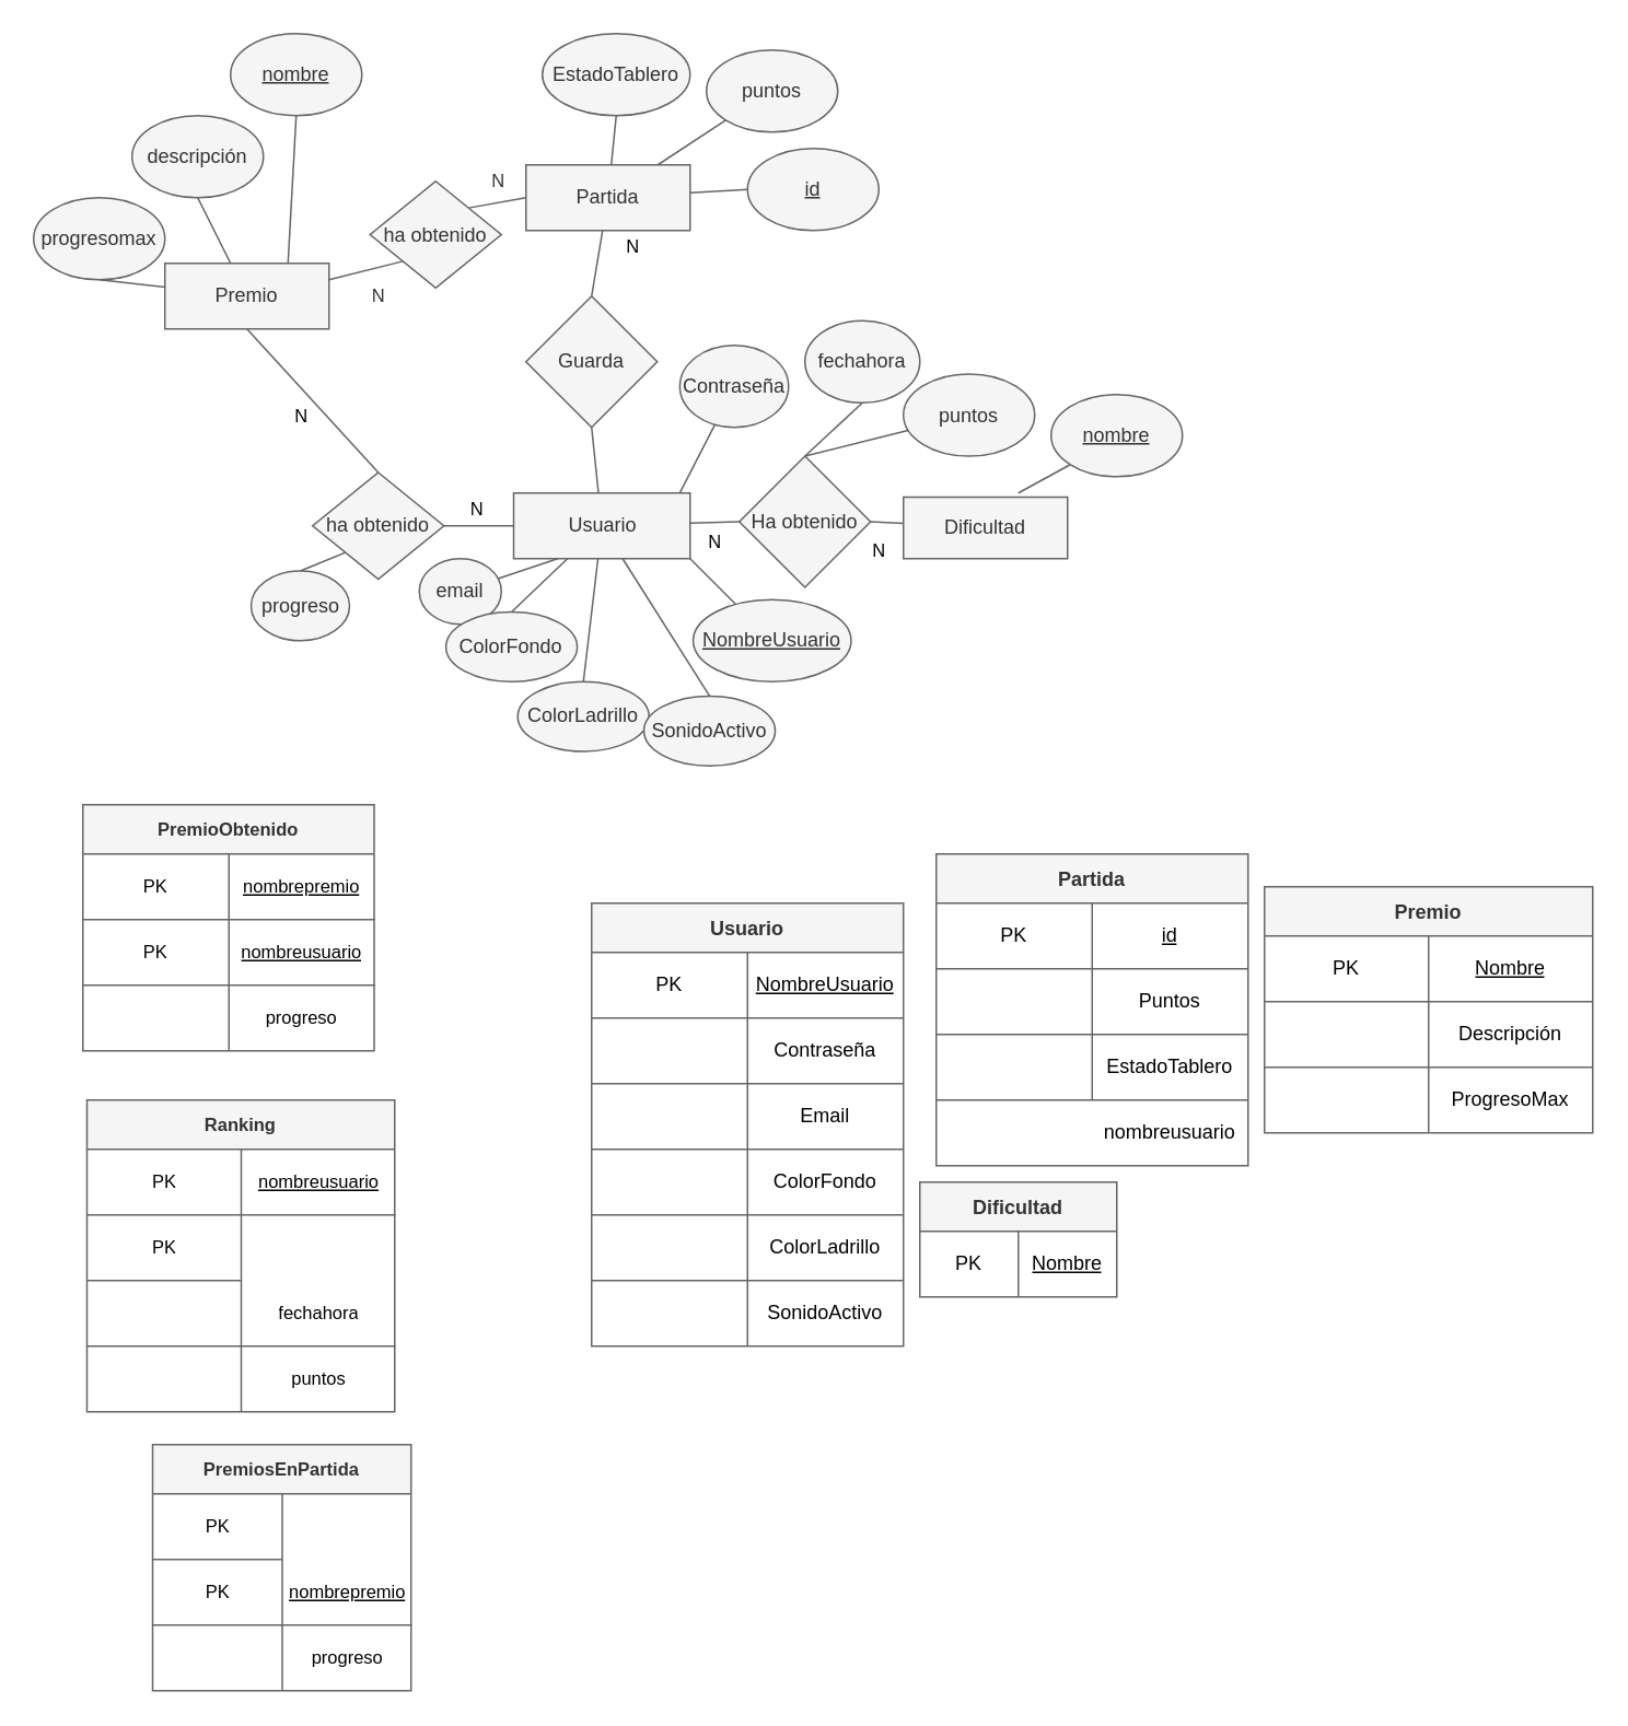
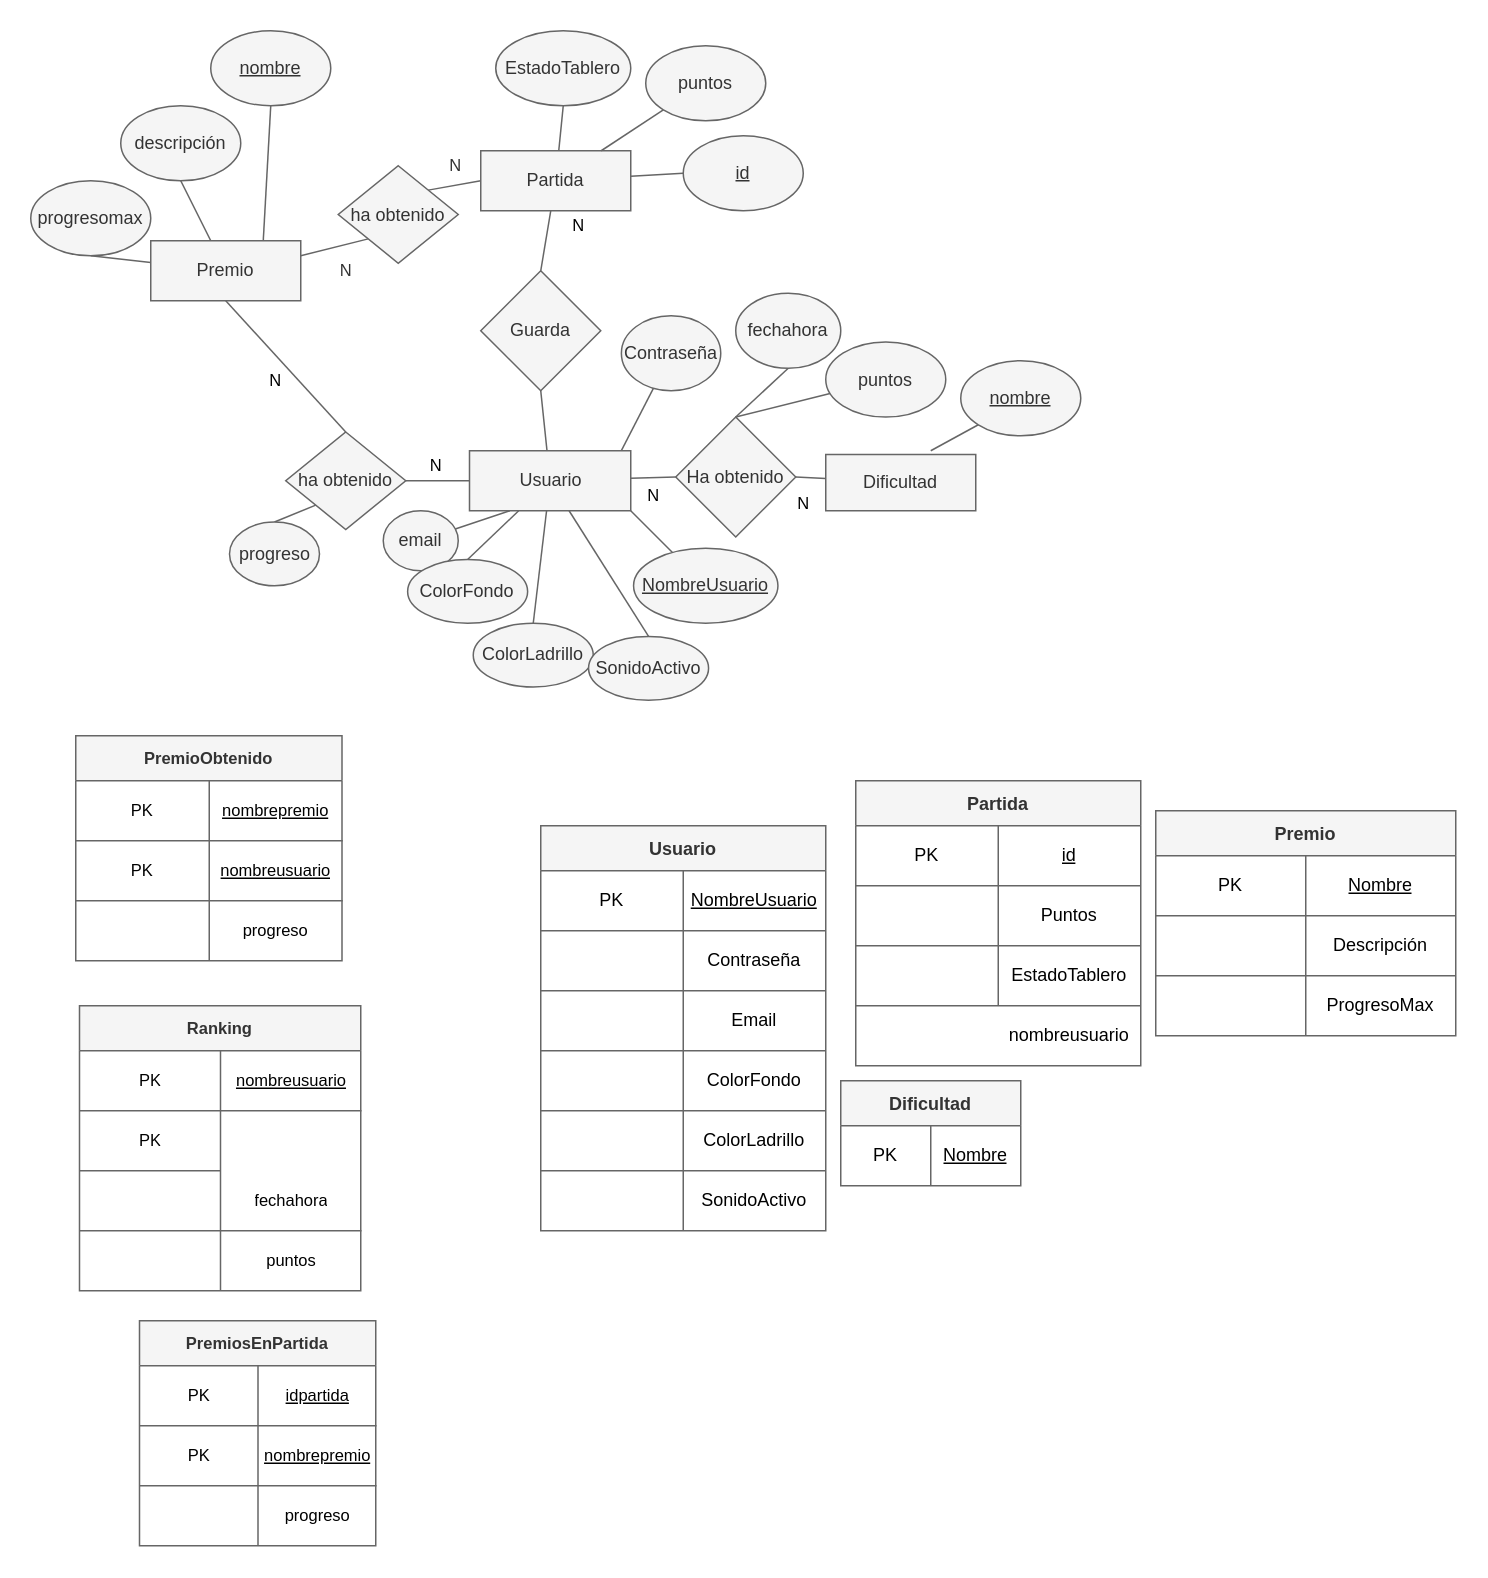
+ <mxCell id="127" value="idpartida" style="shape=partialRectangle;html=1;whiteSpace=wrap;connectable=0;fillColor=none;top=0;left=0;bottom=0;right=0;overflow=hidden;pointerEvents=1;fontFamily=Helvetica;fontSize=11;fontColor=#000000;fontStyle=4" vertex="1" parent="125"><mxGeometry x="79" width="79" height="40" as="geometry"><mxRectangle width="79" height="40" as="alternateBounds" /></mxGeometry></mxCell>
